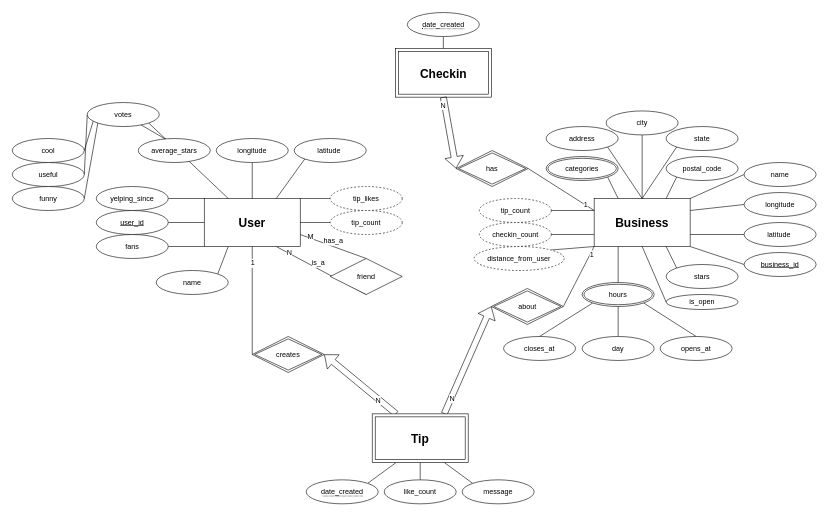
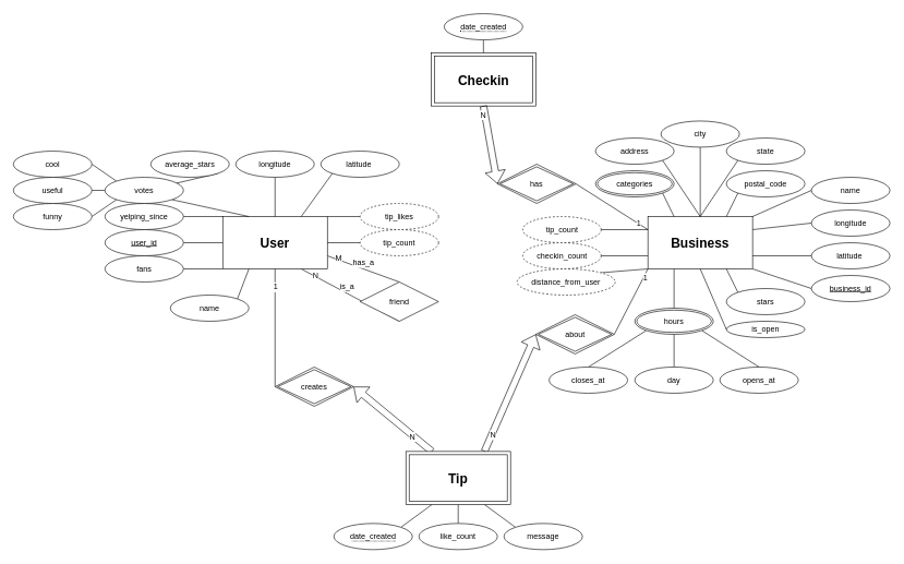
- <mxCell id="24" value="votes" style="ellipse;whiteSpace=wrap;html=1;align=center;" parent="1" vertex="1"><mxGeometry x="145" y="170" width="120" height="40" as="geometry" /></mxCell>
+ <mxCell id="24" value="votes" style="ellipse;whiteSpace=wrap;html=1;align=center;" parent="1" vertex="1"><mxGeometry x="160" y="270" width="120" height="40" as="geometry" /></mxCell>
